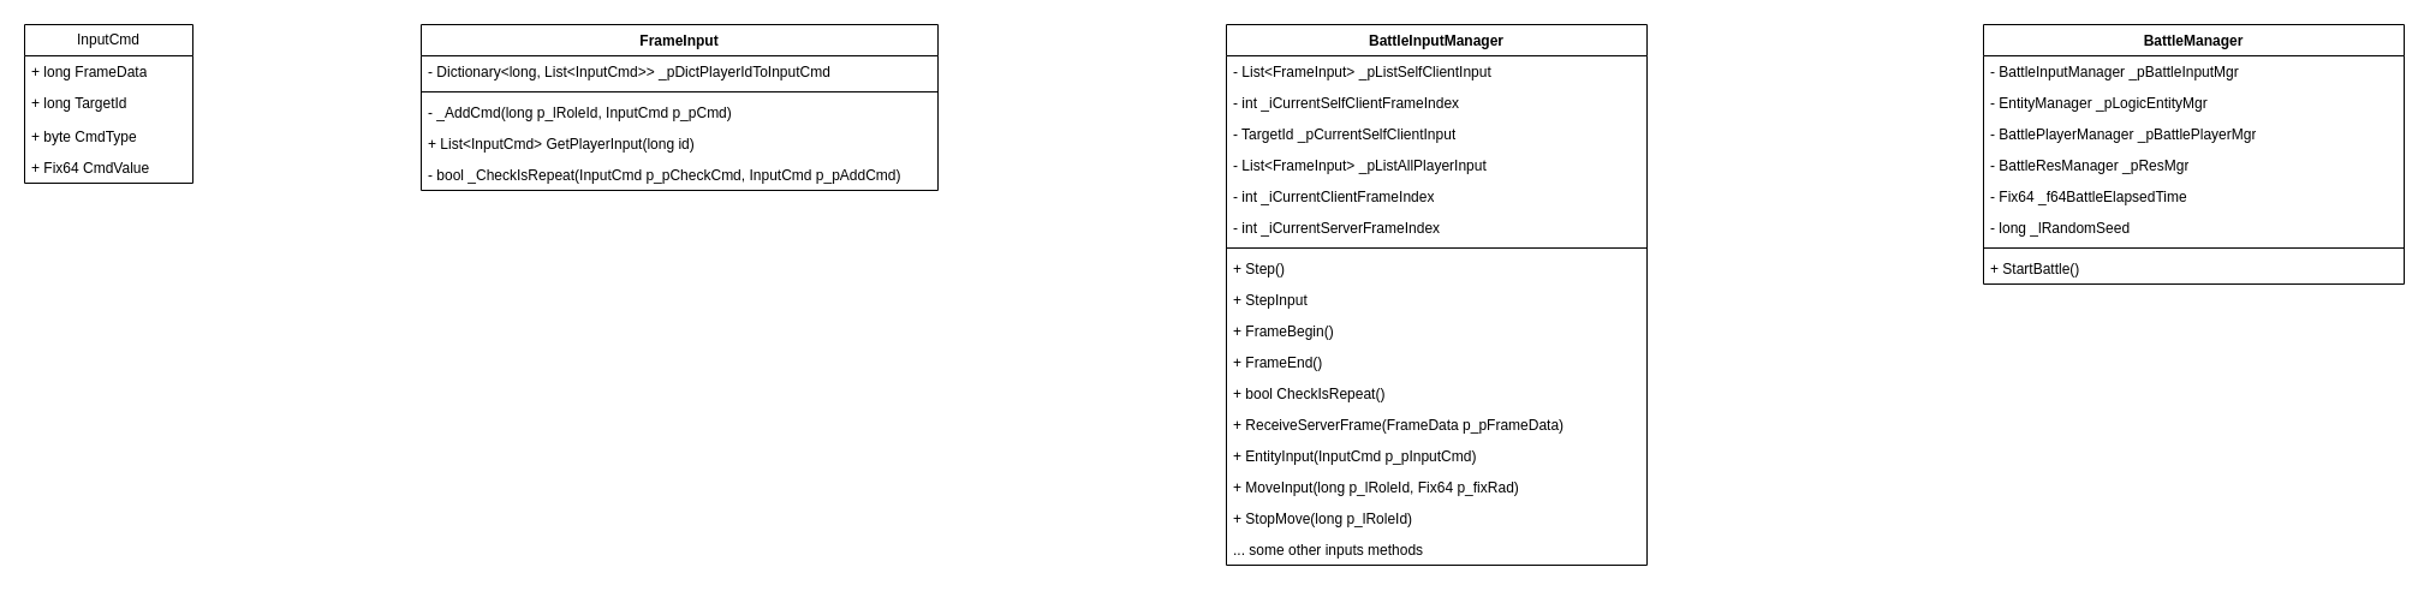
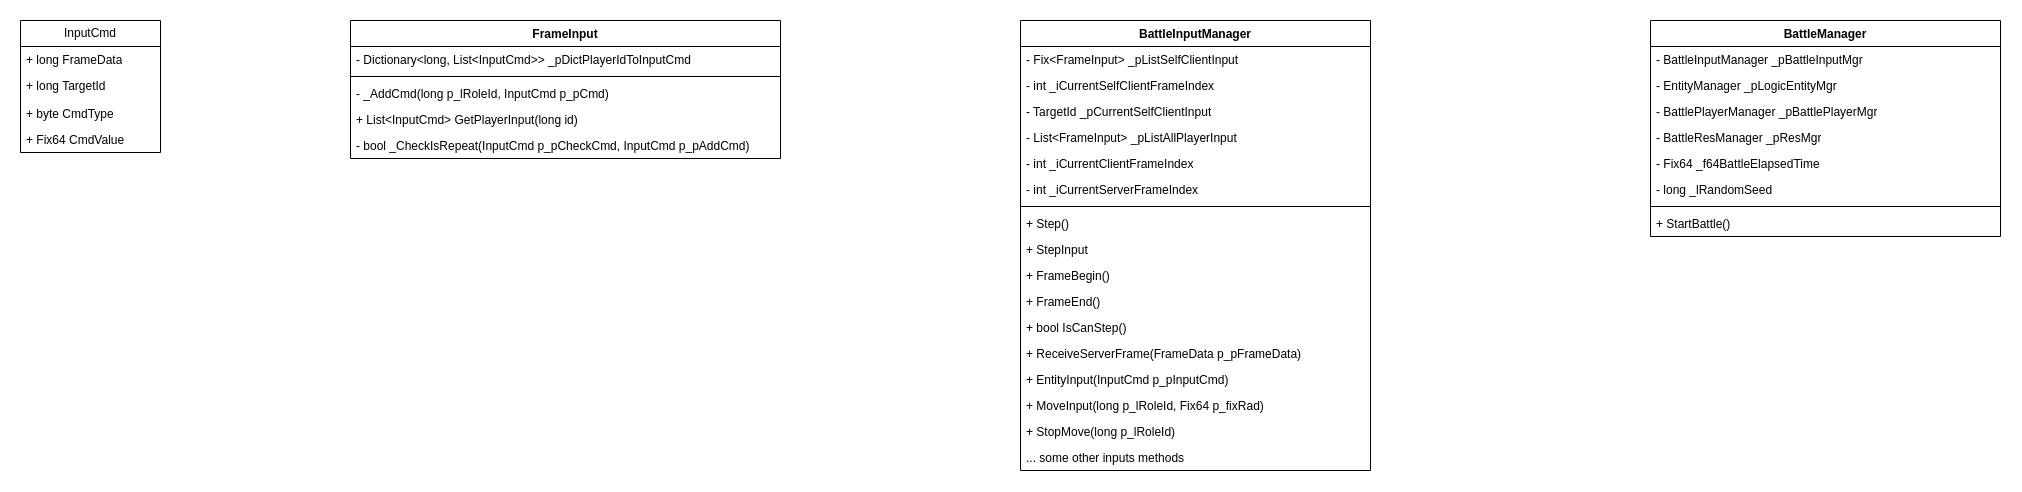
- <mxCell id="14" value="- List&amp;lt;FrameInput&amp;gt; _pListSelfClientInput&amp;nbsp;" style="text;strokeColor=none;fillColor=none;align=left;verticalAlign=top;spacingLeft=4;spacingRight=4;overflow=hidden;rotatable=0;points=[[0,0.5],[1,0.5]];portConstraint=eastwest;whiteSpace=wrap;html=1;" vertex="1" parent="13"><mxGeometry y="26" width="350" height="26" as="geometry" /></mxCell>
+ <mxCell id="14" value="- Fix&amp;lt;FrameInput&amp;gt; _pListSelfClientInput&amp;nbsp;" style="text;strokeColor=none;fillColor=none;align=left;verticalAlign=top;spacingLeft=4;spacingRight=4;overflow=hidden;rotatable=0;points=[[0,0.5],[1,0.5]];portConstraint=eastwest;whiteSpace=wrap;html=1;" vertex="1" parent="13"><mxGeometry y="26" width="350" height="26" as="geometry" /></mxCell>
- <mxCell id="25" value="+ bool CheckIsRepeat()" style="text;strokeColor=none;fillColor=none;align=left;verticalAlign=top;spacingLeft=4;spacingRight=4;overflow=hidden;rotatable=0;points=[[0,0.5],[1,0.5]];portConstraint=eastwest;whiteSpace=wrap;html=1;" vertex="1" parent="13"><mxGeometry y="294" width="350" height="26" as="geometry" /></mxCell>
+ <mxCell id="25" value="+ bool IsCanStep()" style="text;strokeColor=none;fillColor=none;align=left;verticalAlign=top;spacingLeft=4;spacingRight=4;overflow=hidden;rotatable=0;points=[[0,0.5],[1,0.5]];portConstraint=eastwest;whiteSpace=wrap;html=1;" vertex="1" parent="13"><mxGeometry y="294" width="350" height="26" as="geometry" /></mxCell>
